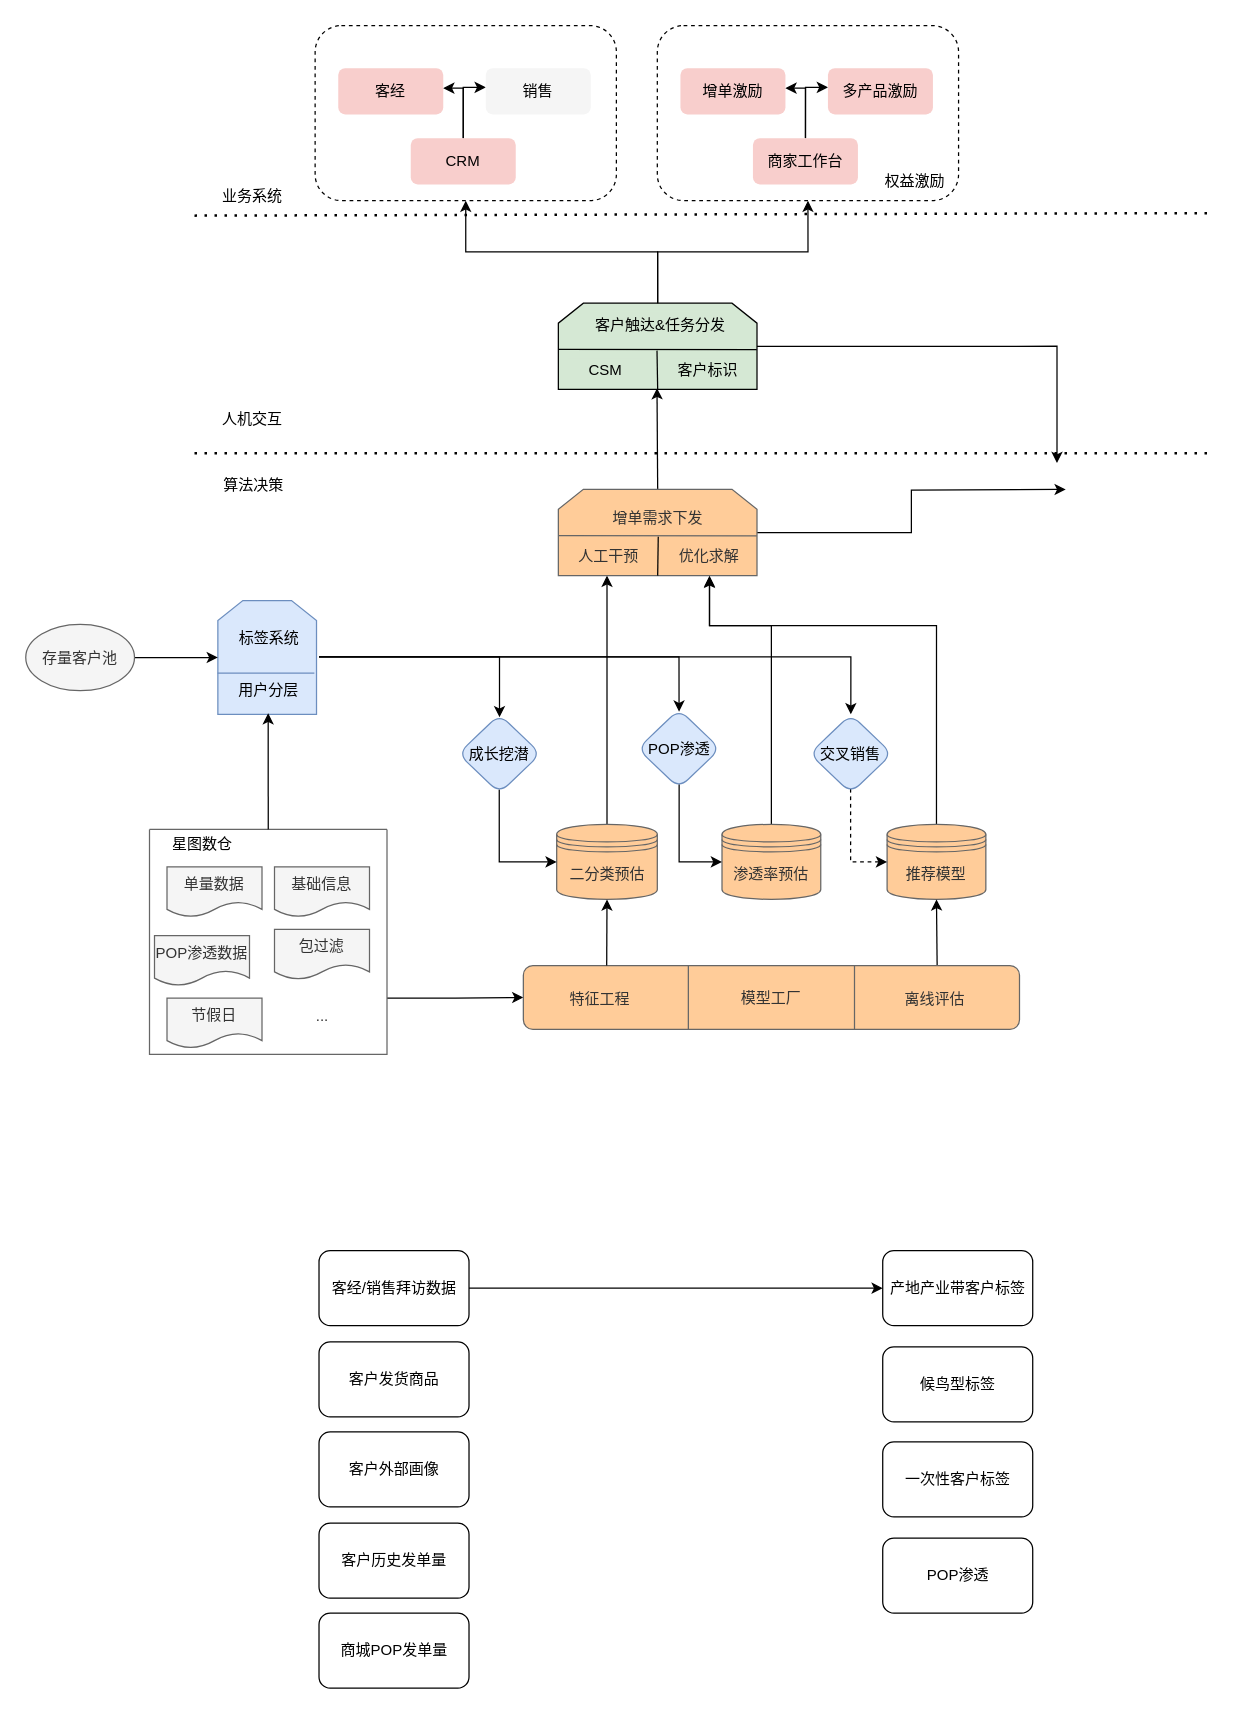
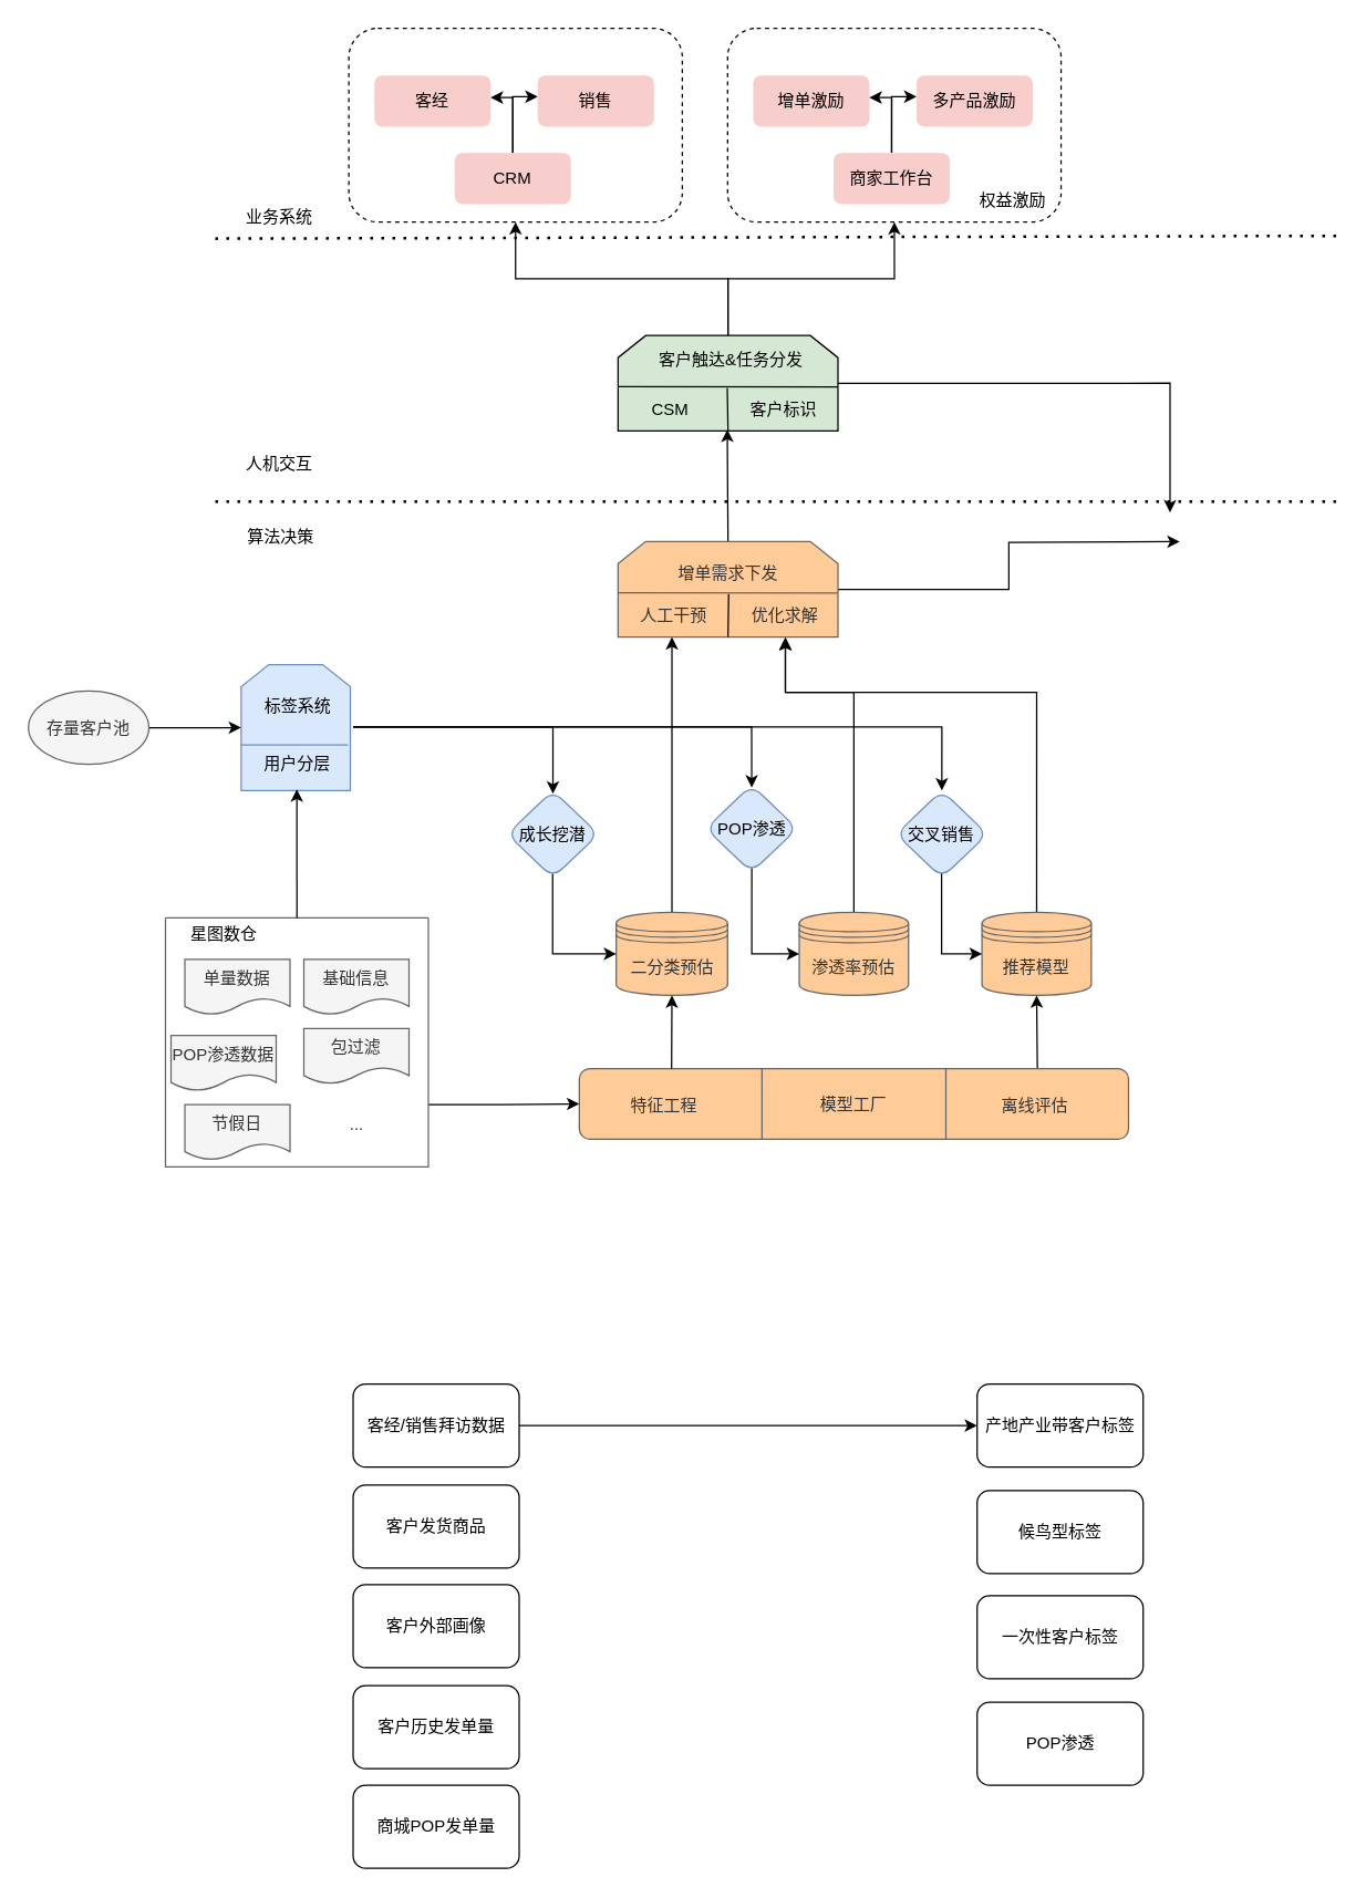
- <mxCell id="64" value="销售" style="rounded=1;whiteSpace=wrap;html=1;glass=0;sketch=0;strokeWidth=1;fillColor=#f5f5f5;strokeColor=none;" vertex="1" parent="1"><mxGeometry x="388" y="54" width="84" height="37" as="geometry" /></mxCell>
+ <mxCell id="64" value="销售" style="rounded=1;whiteSpace=wrap;html=1;glass=0;sketch=0;strokeWidth=1;fillColor=#f8cecc;strokeColor=none;" vertex="1" parent="1"><mxGeometry x="388" y="54" width="84" height="37" as="geometry" /></mxCell>
- <mxCell id="51" style="edgeStyle=orthogonalEdgeStyle;rounded=0;orthogonalLoop=1;jettySize=auto;html=1;exitX=0.497;exitY=0.946;exitDx=0;exitDy=0;entryX=0;entryY=0.5;entryDx=0;entryDy=0;exitPerimeter=0;dashed=1;" edge="1" parent="1" source="52" target="44"><mxGeometry relative="1" as="geometry" /></mxCell>
+ <mxCell id="51" style="edgeStyle=orthogonalEdgeStyle;rounded=0;orthogonalLoop=1;jettySize=auto;html=1;exitX=0.497;exitY=0.946;exitDx=0;exitDy=0;entryX=0;entryY=0.5;entryDx=0;entryDy=0;exitPerimeter=0;" edge="1" parent="1" source="52" target="44"><mxGeometry relative="1" as="geometry" /></mxCell>
